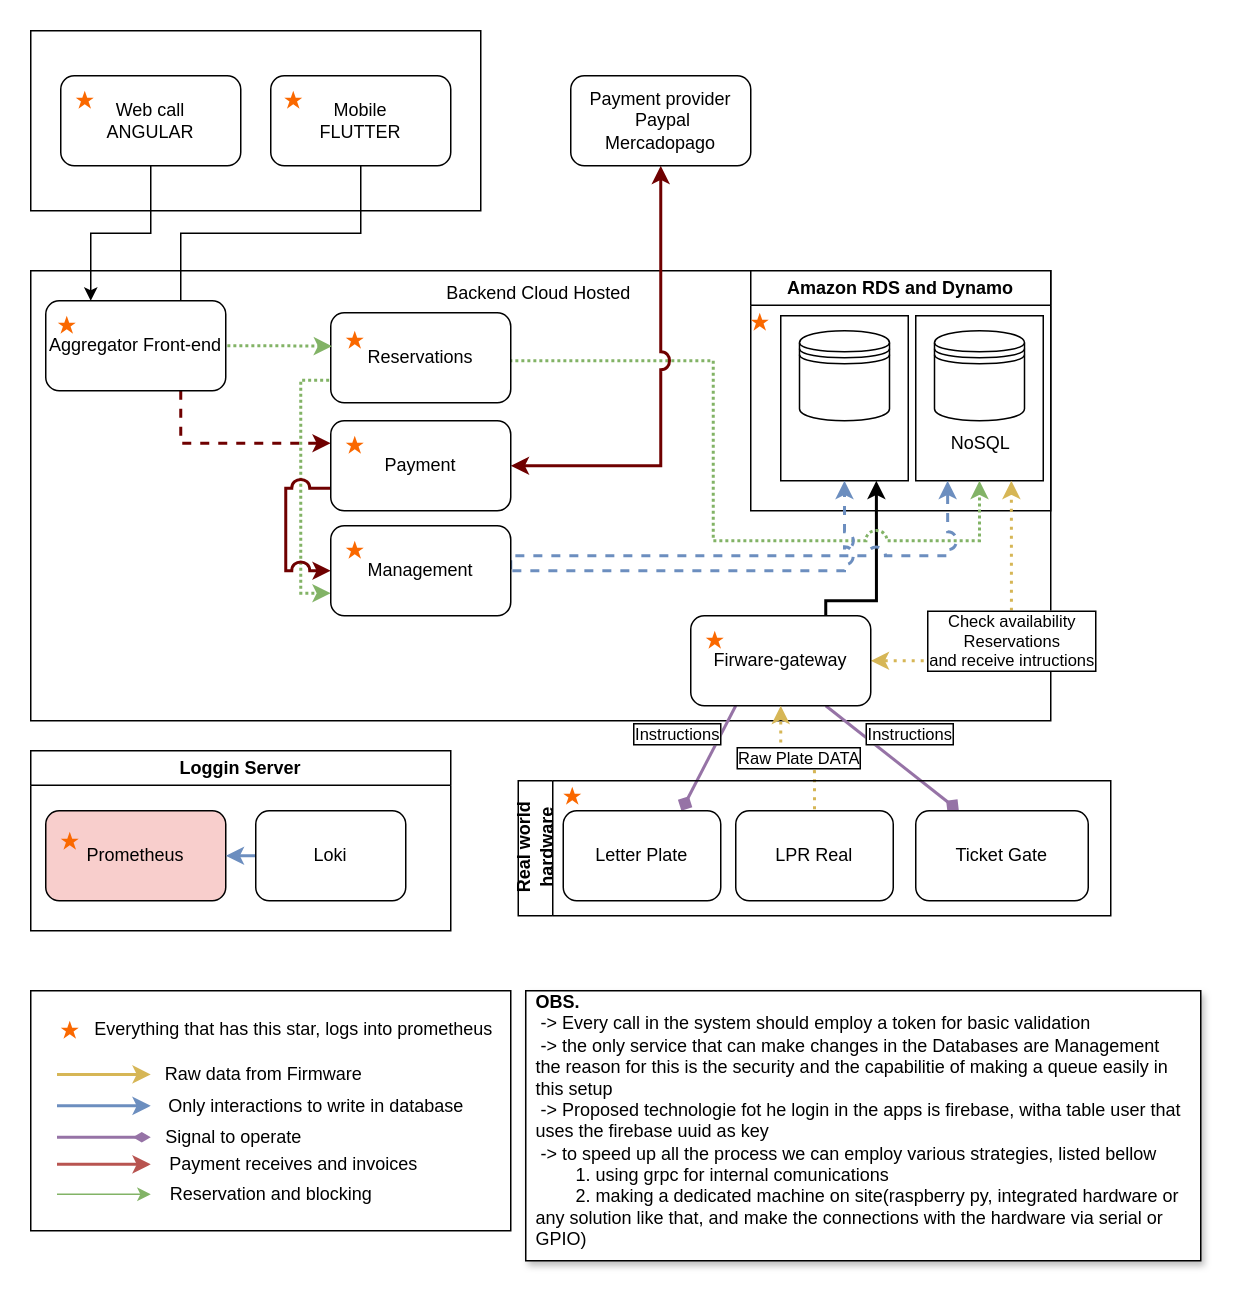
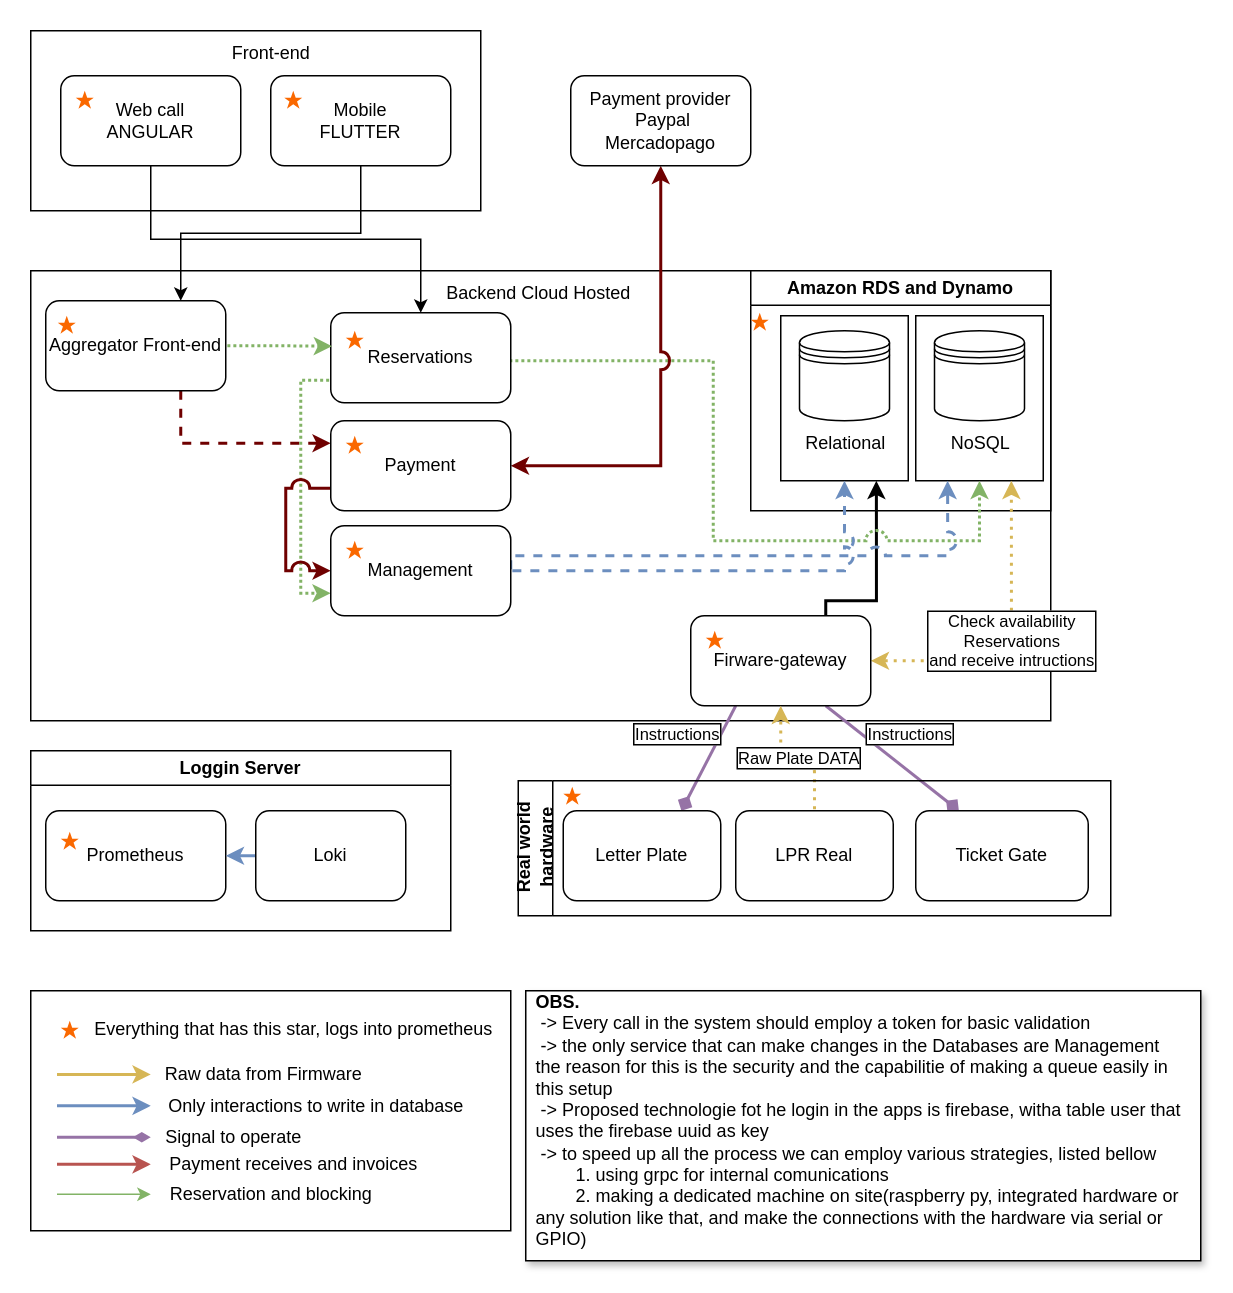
+ <mxCell id="28" value="Front-end" style="text;html=1;align=center;verticalAlign=middle;resizable=0;points=[];autosize=1;strokeColor=none;fillColor=none;" vertex="1" parent="1"><mxGeometry x="140" y="20" width="80" height="30" as="geometry" /></mxCell>
- <mxCell id="29" style="edgeStyle=orthogonalEdgeStyle;rounded=0;orthogonalLoop=1;jettySize=auto;html=1;exitX=0.5;exitY=1;exitDx=0;exitDy=0;entryX=0.25;entryY=0;entryDx=0;entryDy=0;" edge="1" parent="1" source="30" target="21"><mxGeometry relative="1" as="geometry" /></mxCell>
+ <mxCell id="29" style="edgeStyle=orthogonalEdgeStyle;rounded=0;orthogonalLoop=1;jettySize=auto;html=1;exitX=0.5;exitY=1;exitDx=0;exitDy=0;" edge="1" parent="1" source="30" target="41"><mxGeometry relative="1" as="geometry" /></mxCell>
- <mxCell id="31" style="edgeStyle=orthogonalEdgeStyle;rounded=0;orthogonalLoop=1;jettySize=auto;html=1;exitX=0.5;exitY=1;exitDx=0;exitDy=0;entryX=0.75;entryY=0;entryDx=0;entryDy=0;endArrow=none;" edge="1" parent="1" source="32" target="21"><mxGeometry relative="1" as="geometry" /></mxCell>
+ <mxCell id="31" style="edgeStyle=orthogonalEdgeStyle;rounded=0;orthogonalLoop=1;jettySize=auto;html=1;exitX=0.5;exitY=1;exitDx=0;exitDy=0;entryX=0.75;entryY=0;entryDx=0;entryDy=0;" edge="1" parent="1" source="32" target="21"><mxGeometry relative="1" as="geometry" /></mxCell>
+ <mxCell id="10" value="Relational" style="text;html=1;align=center;verticalAlign=middle;resizable=0;points=[];autosize=1;strokeColor=none;fillColor=none;" vertex="1" parent="5"><mxGeometry x="22.5" y="100" width="80" height="30" as="geometry" /></mxCell>
- <mxCell id="13" value="Prometheus" style="rounded=1;whiteSpace=wrap;html=1;fillColor=#f8cecc;" vertex="1" parent="12"><mxGeometry x="10" y="40" width="120" height="60" as="geometry" /></mxCell>
+ <mxCell id="13" value="Prometheus" style="rounded=1;whiteSpace=wrap;html=1;" vertex="1" parent="12"><mxGeometry x="10" y="40" width="120" height="60" as="geometry" /></mxCell>
